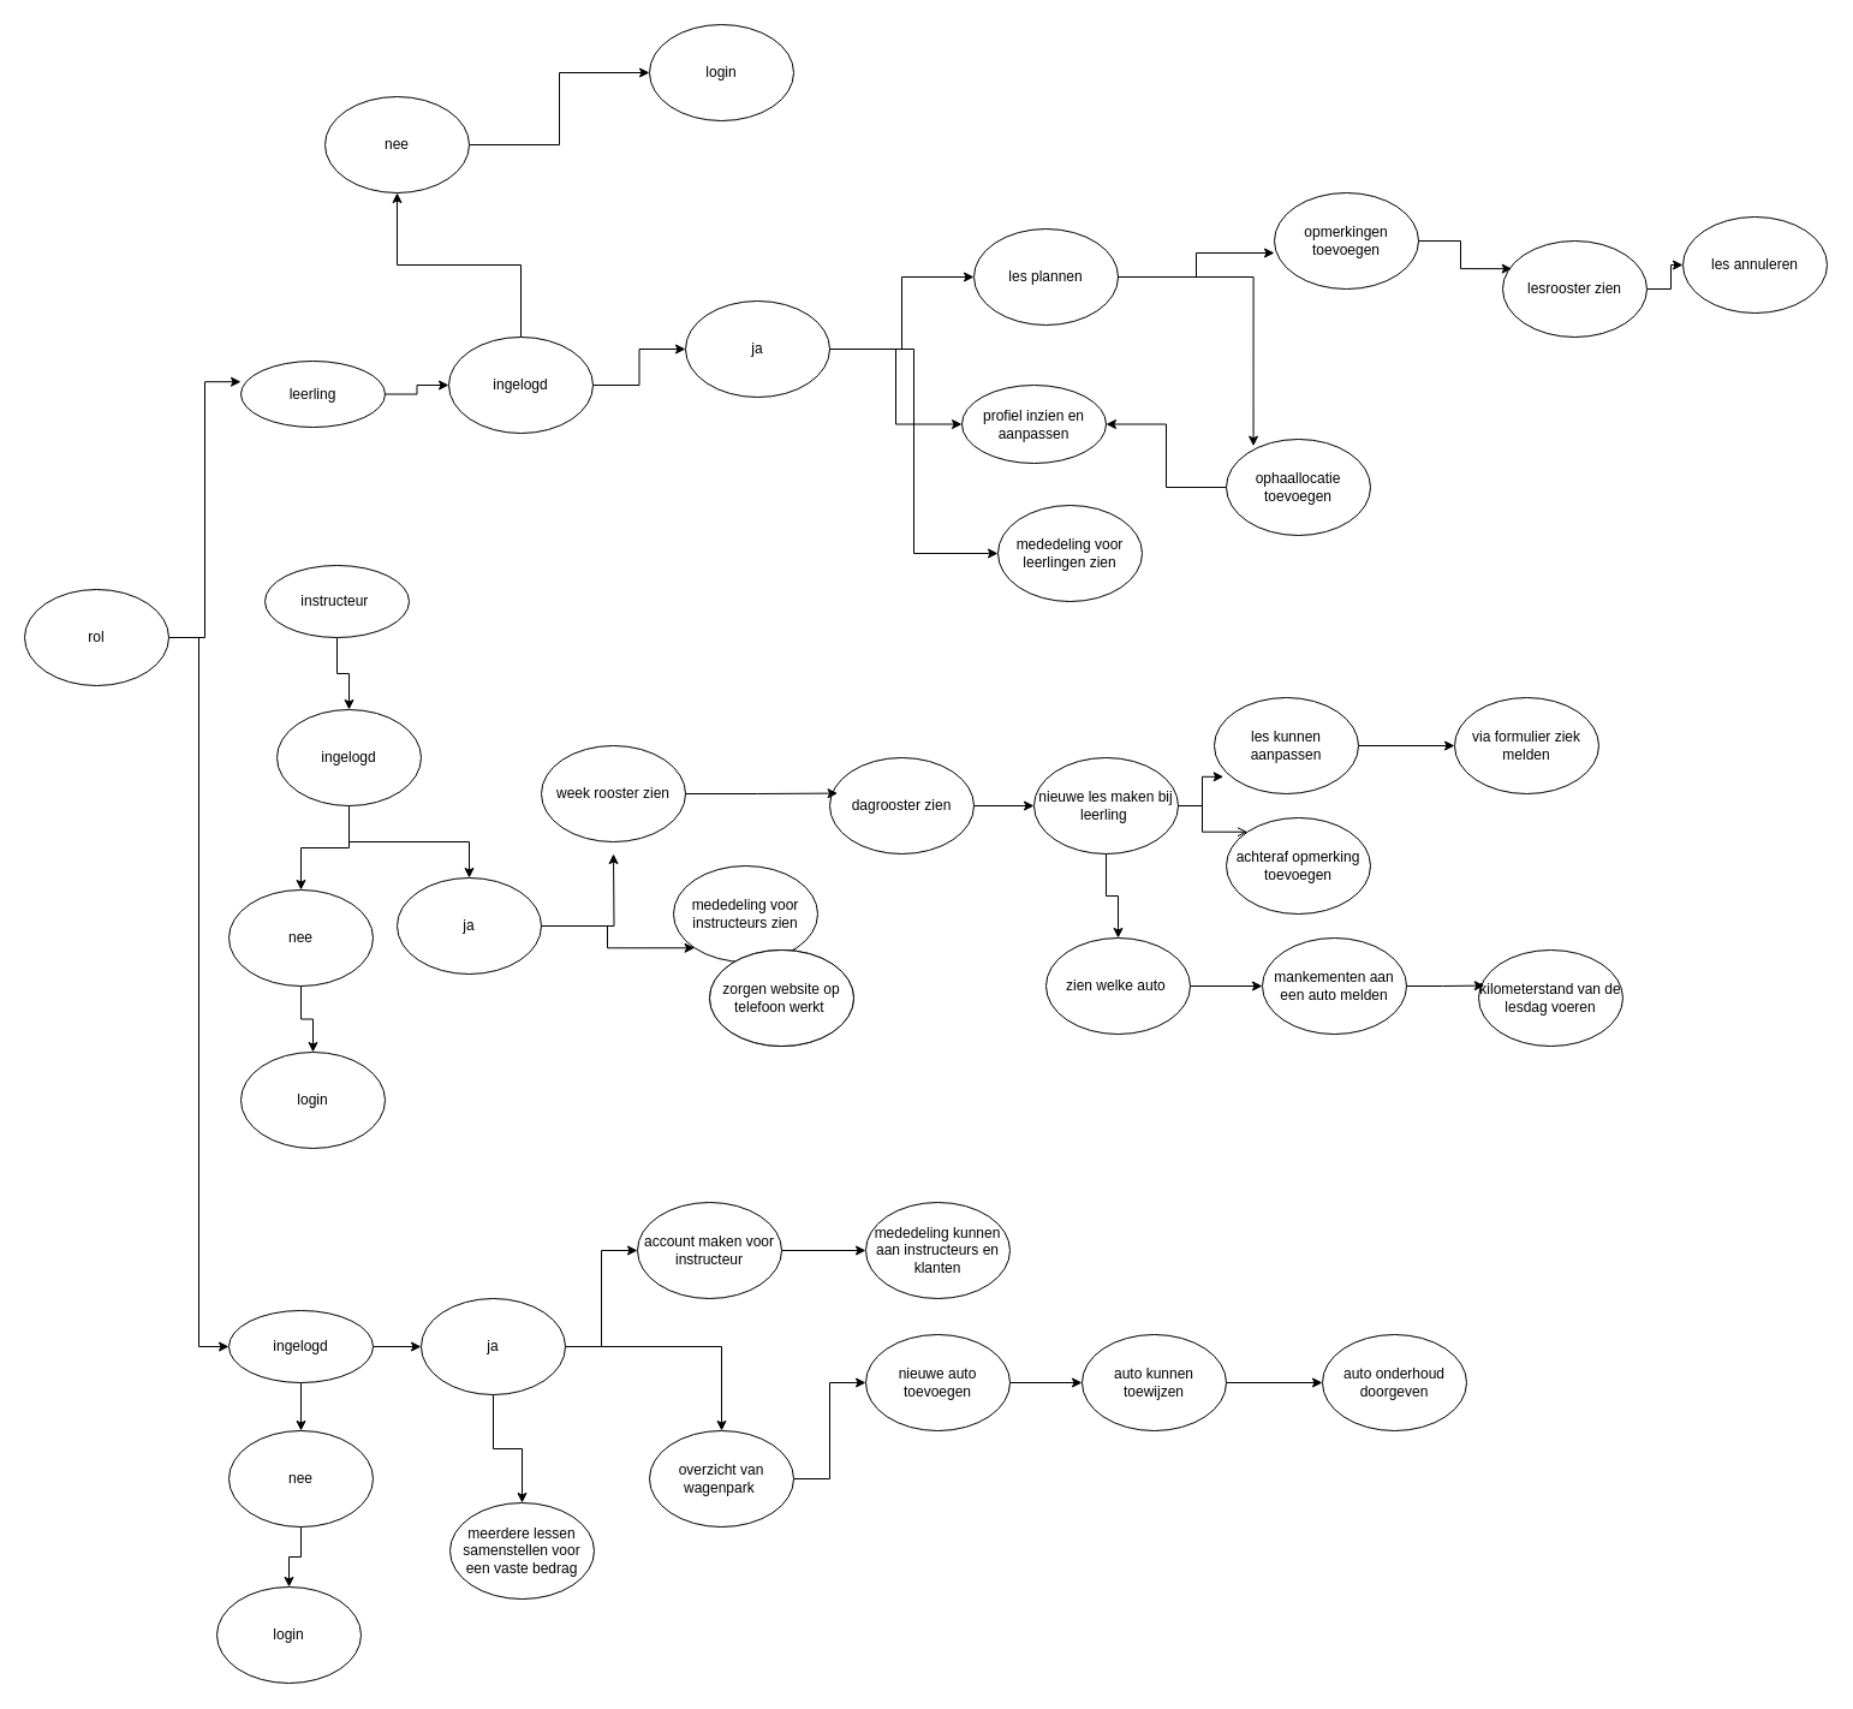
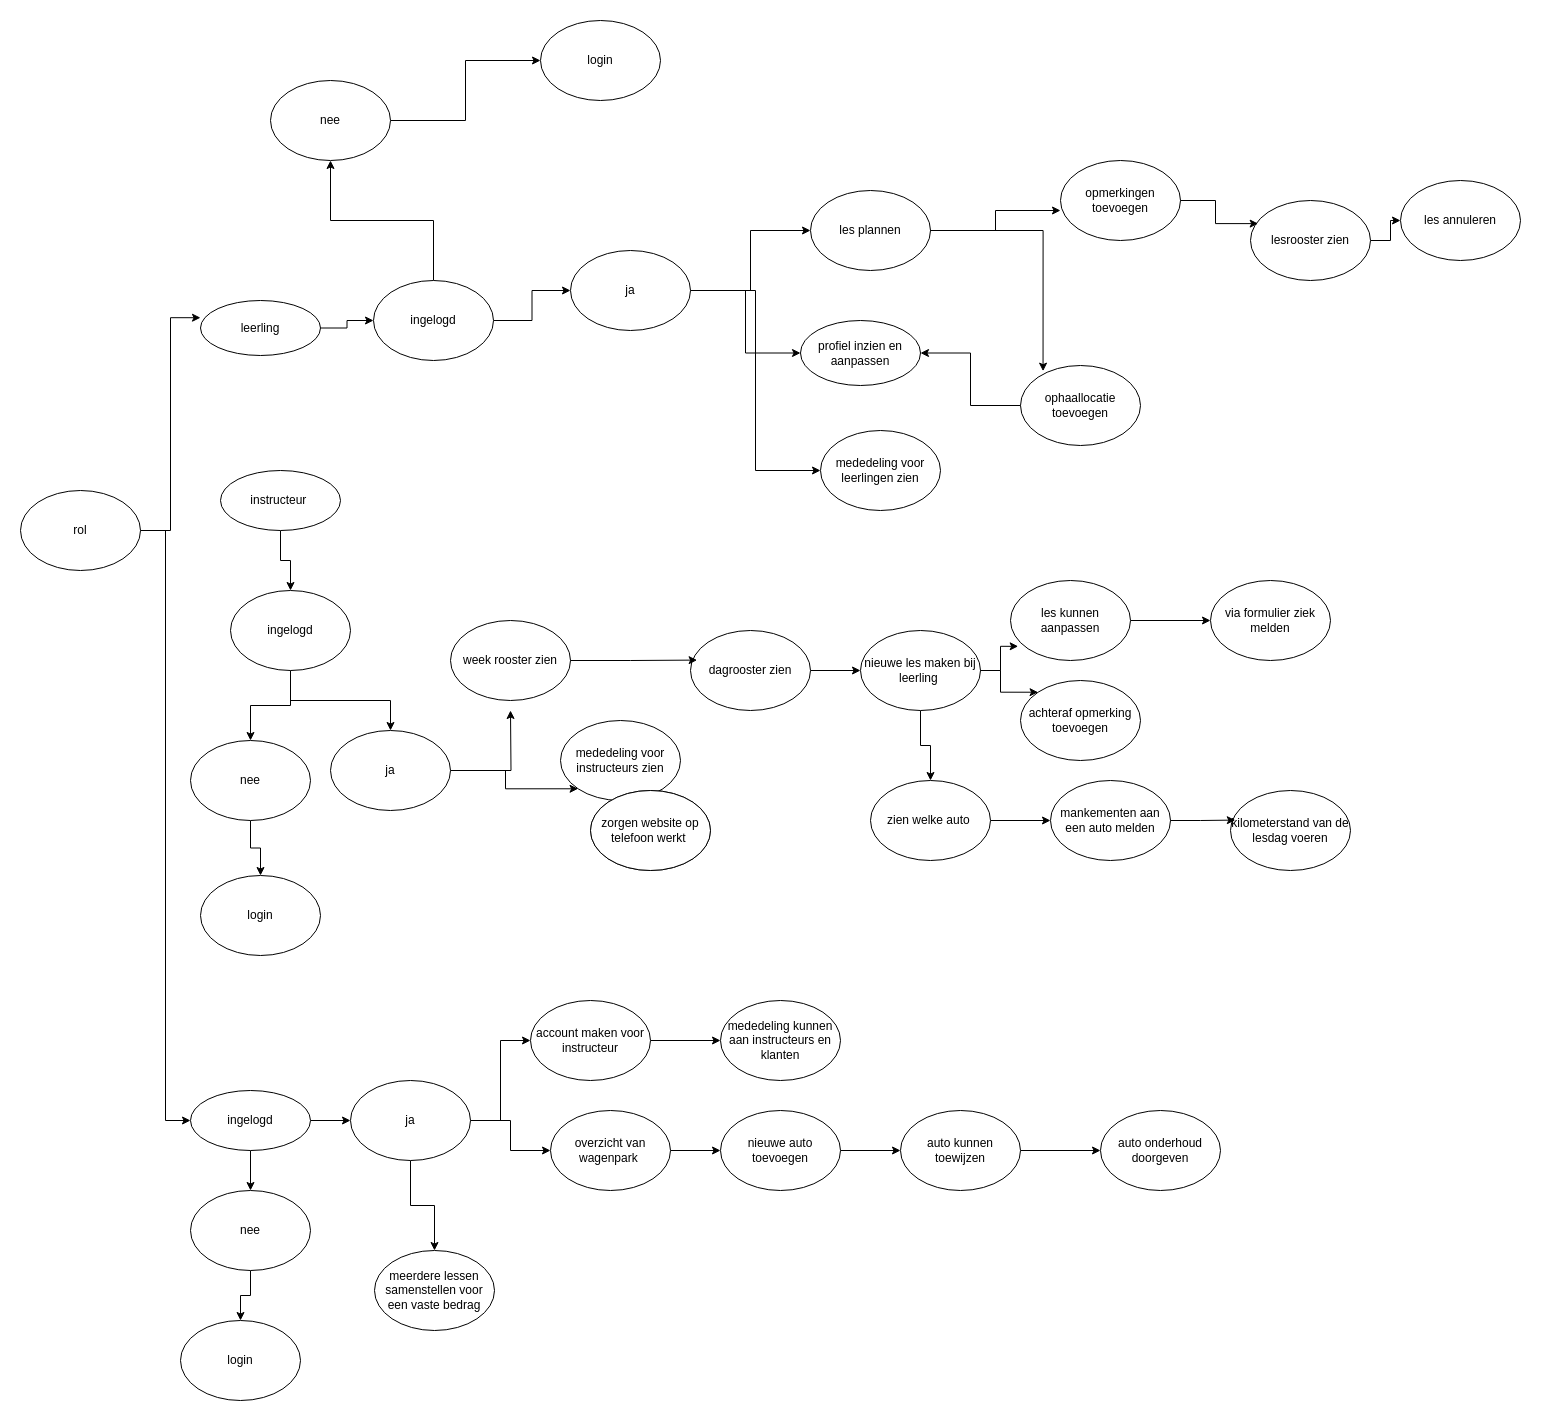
- <mxCell id="18" value="mededeling voor leerlingen zien" style="ellipse;whiteSpace=wrap;html=1;" vertex="1" parent="1"><mxGeometry x="830" y="420" width="120" height="80" as="geometry" /></mxCell>
+ <mxCell id="18" value="mededeling voor leerlingen zien" style="ellipse;whiteSpace=wrap;html=1;" vertex="1" parent="1"><mxGeometry x="820" y="430" width="120" height="80" as="geometry" /></mxCell>
- <mxCell id="26" style="edgeStyle=orthogonalEdgeStyle;rounded=0;orthogonalLoop=1;jettySize=auto;html=1;entryX=0;entryY=0;entryDx=0;entryDy=0;endArrow=open;" edge="1" parent="1" source="27" target="24"><mxGeometry relative="1" as="geometry" /></mxCell>
+ <mxCell id="26" style="edgeStyle=orthogonalEdgeStyle;rounded=0;orthogonalLoop=1;jettySize=auto;html=1;entryX=0;entryY=0;entryDx=0;entryDy=0;" edge="1" parent="1" source="27" target="24"><mxGeometry relative="1" as="geometry" /></mxCell>
- <mxCell id="55" value="overzicht van wagenpark&amp;nbsp;" style="ellipse;whiteSpace=wrap;html=1;" vertex="1" parent="1"><mxGeometry x="540" y="1190" width="120" height="80" as="geometry" /></mxCell>
+ <mxCell id="55" value="overzicht van wagenpark&amp;nbsp;" style="ellipse;whiteSpace=wrap;html=1;" vertex="1" parent="1"><mxGeometry x="550" y="1110" width="120" height="80" as="geometry" /></mxCell>
